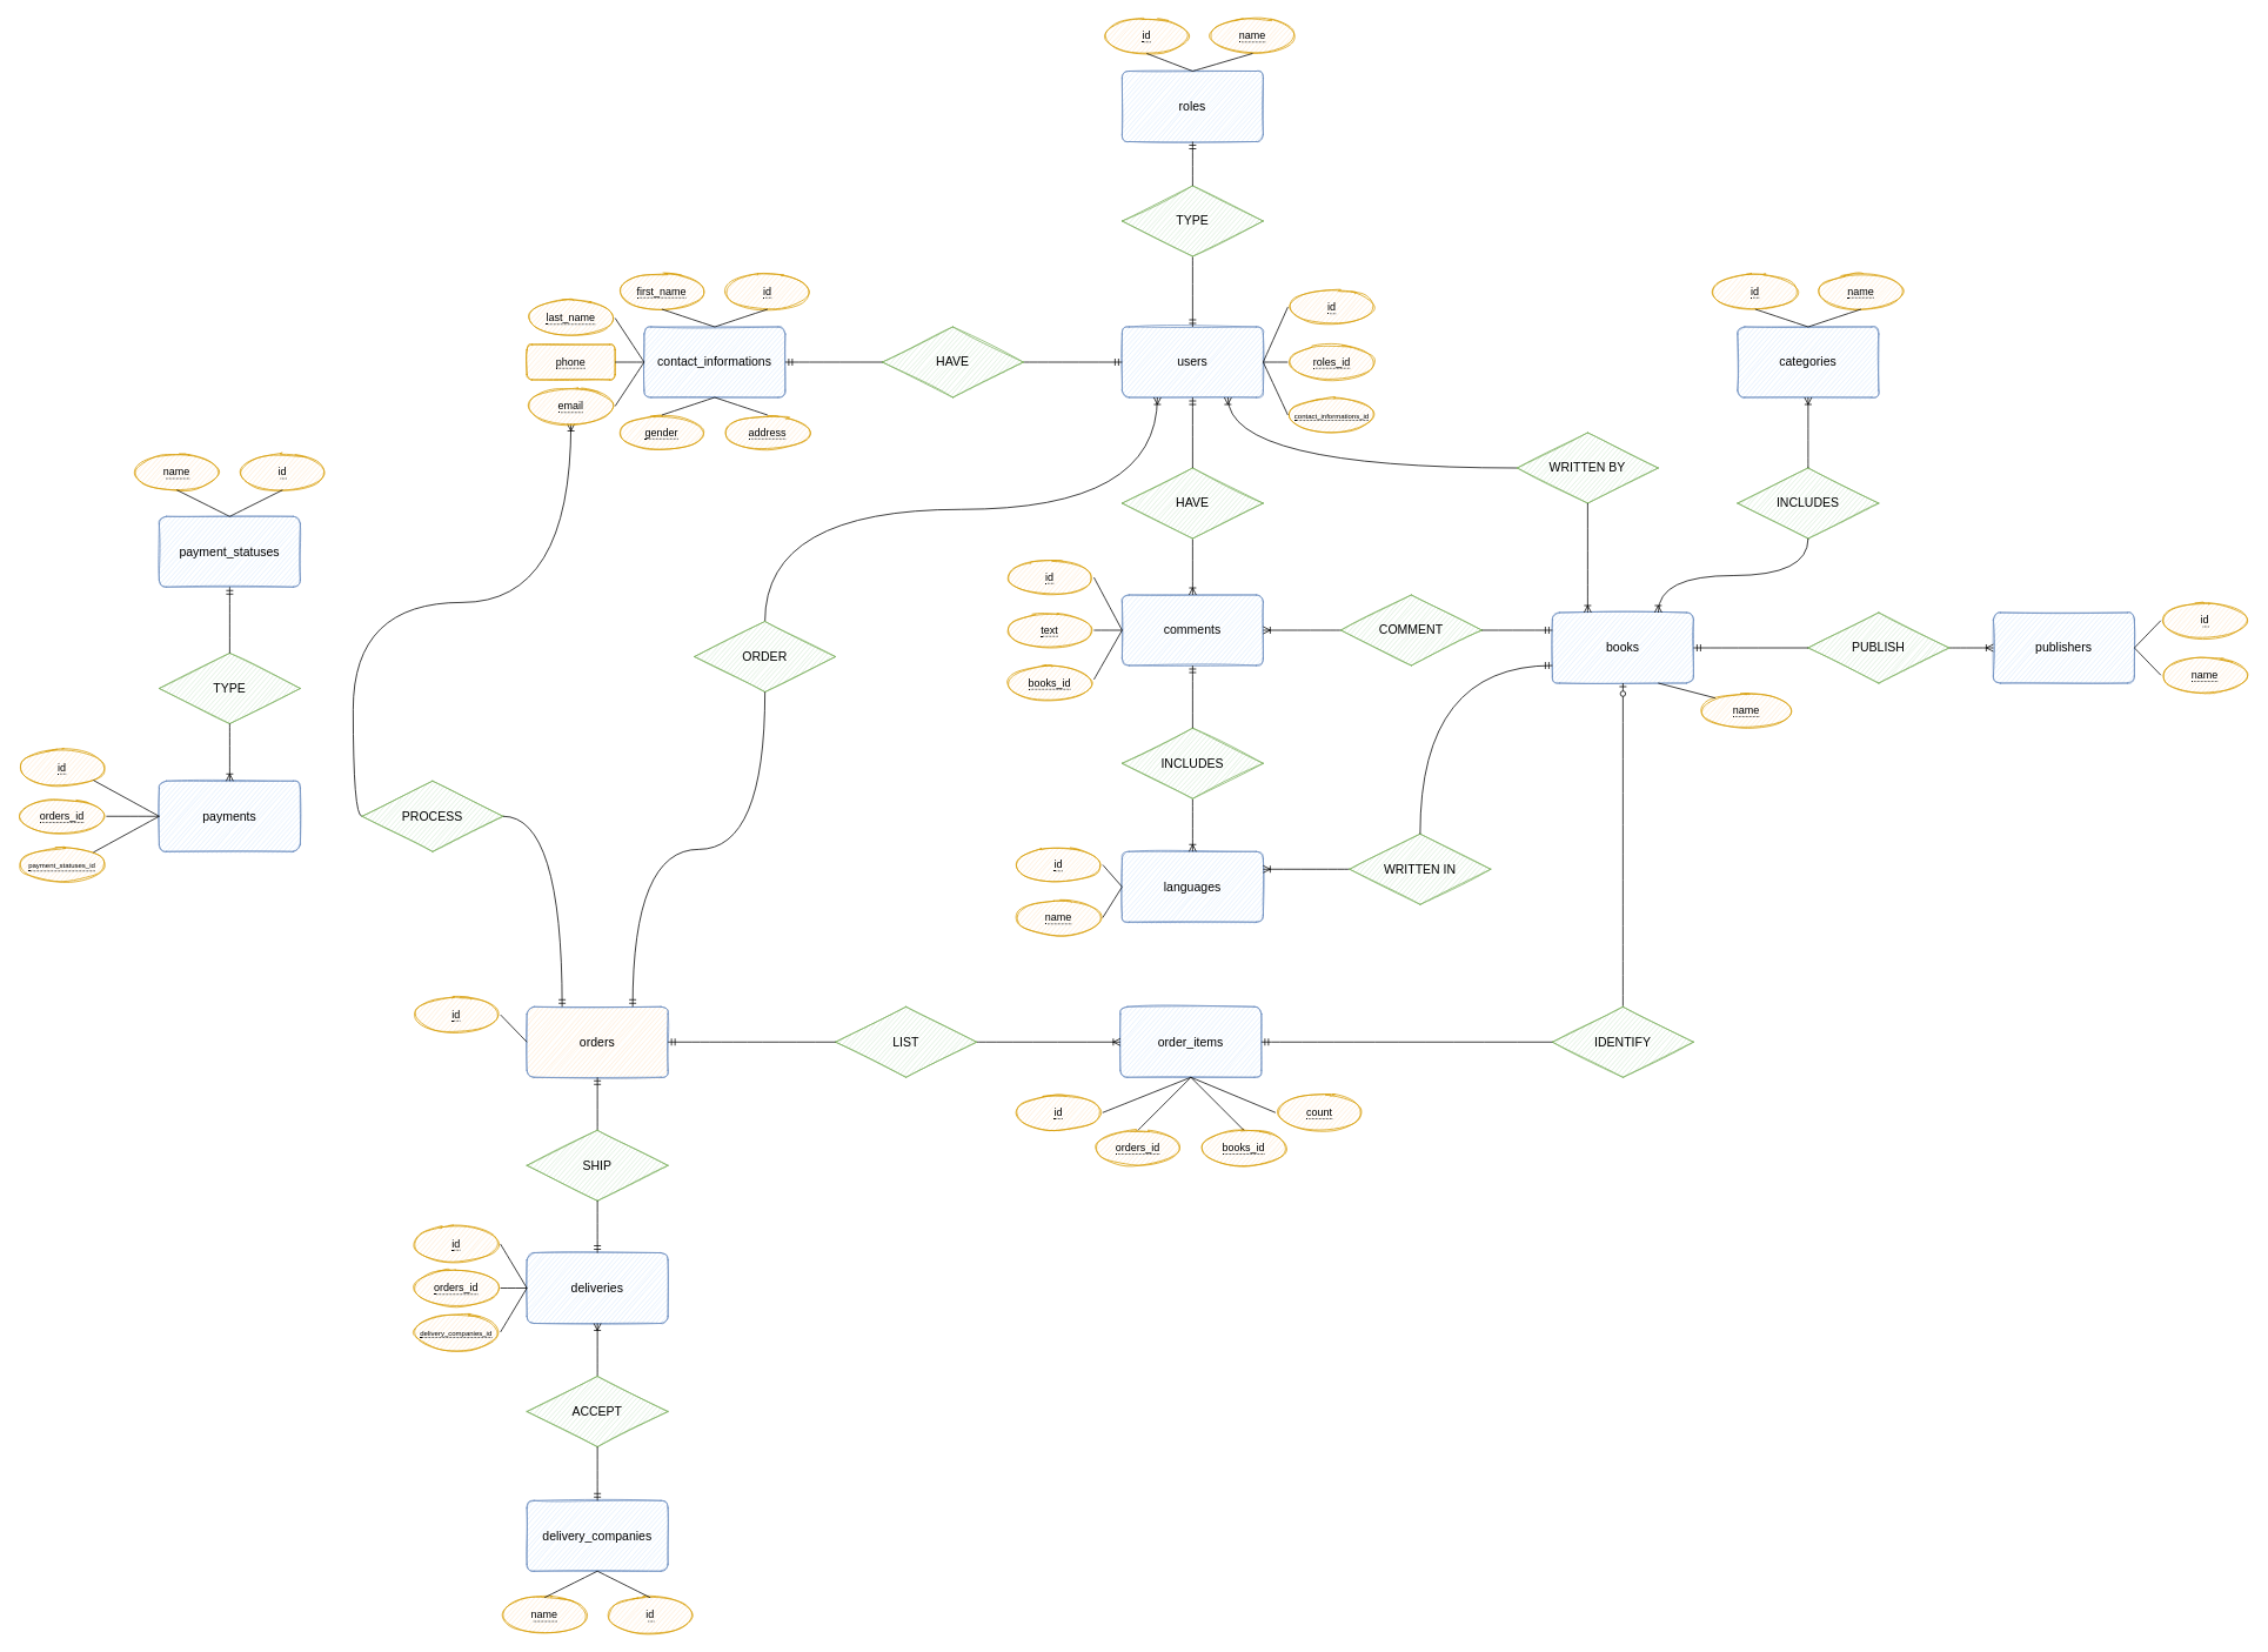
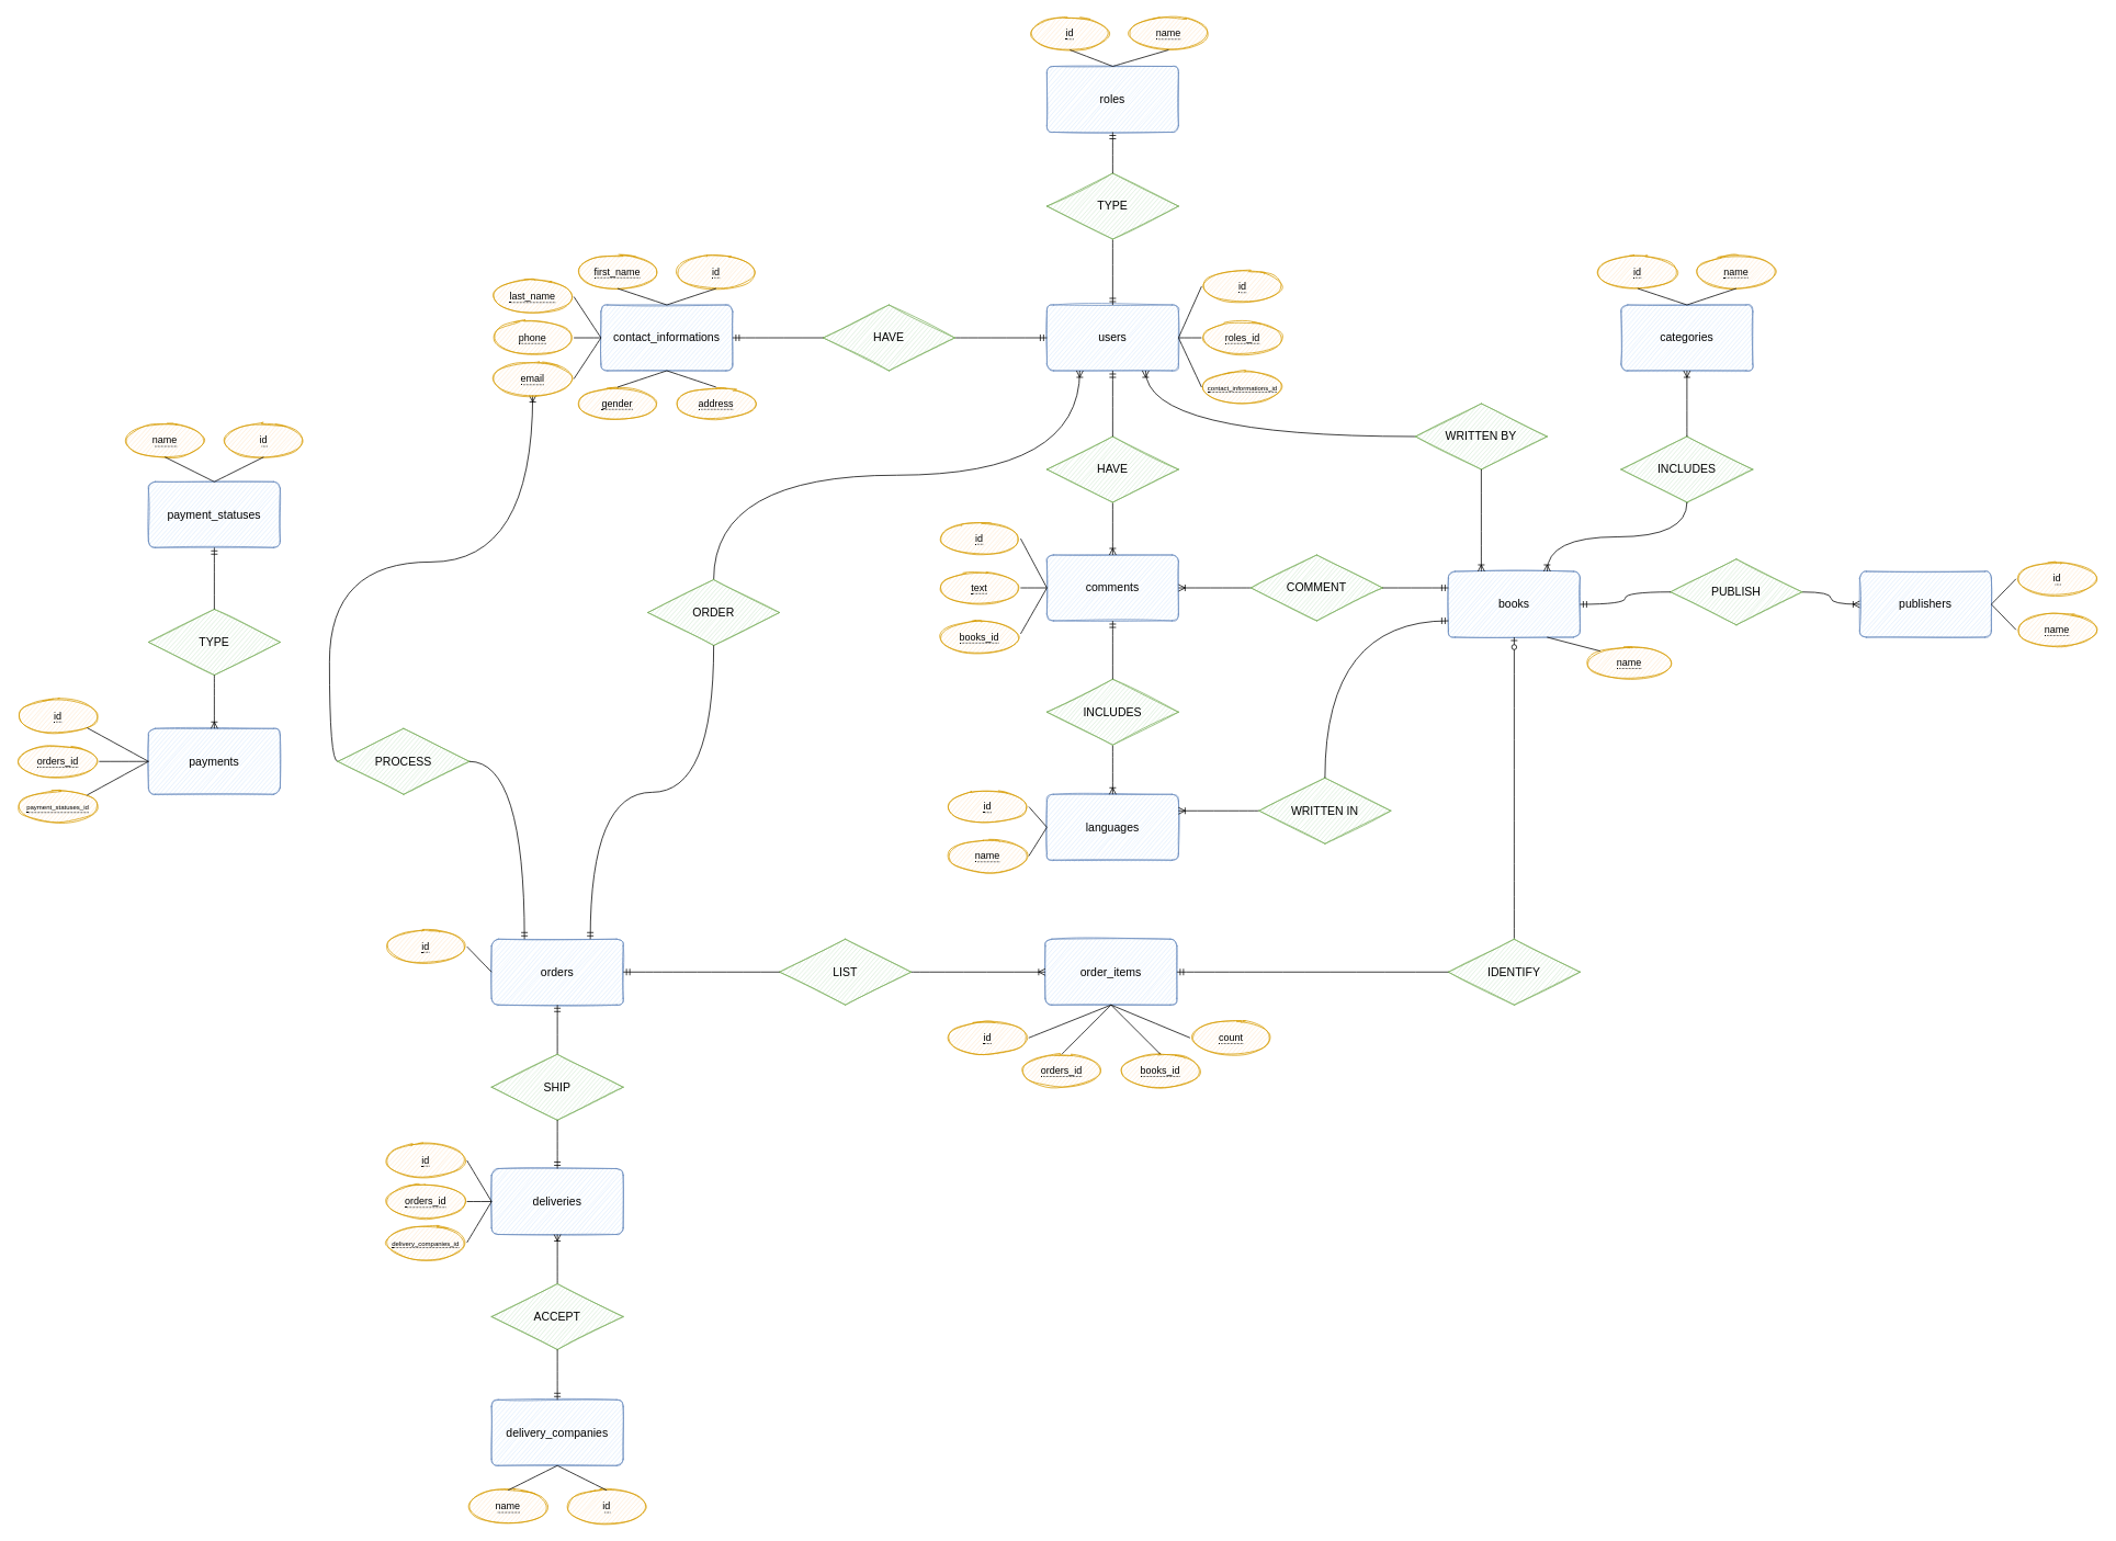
- <mxCell id="54" value="&lt;span style=&quot;border-bottom: 1px dotted&quot;&gt;phone&lt;/span&gt;" style="whiteSpace=wrap;html=1;align=center;sketch=1;fillColor=#ffe6cc;strokeColor=#d79b00;rounded=1;" parent="1" vertex="1"><mxGeometry x="597" y="390" width="100" height="40" as="geometry" /></mxCell>
+ <mxCell id="54" value="&lt;span style=&quot;border-bottom: 1px dotted&quot;&gt;phone&lt;/span&gt;" style="ellipse;whiteSpace=wrap;html=1;align=center;sketch=1;fillColor=#ffe6cc;strokeColor=#d79b00;" parent="1" vertex="1"><mxGeometry x="597" y="390" width="100" height="40" as="geometry" /></mxCell>
- <mxCell id="98" value="&lt;font style=&quot;font-size: 14px&quot;&gt;PUBLISH&lt;/font&gt;" style="shape=rhombus;perimeter=rhombusPerimeter;whiteSpace=wrap;html=1;align=center;sketch=1;fillColor=#d5e8d4;strokeColor=#82b366;" parent="1" vertex="1"><mxGeometry x="2050" y="694" width="160" height="80" as="geometry" /></mxCell>
+ <mxCell id="98" value="&lt;font style=&quot;font-size: 14px&quot;&gt;PUBLISH&lt;/font&gt;" style="shape=rhombus;perimeter=rhombusPerimeter;whiteSpace=wrap;html=1;align=center;sketch=1;fillColor=#d5e8d4;strokeColor=#82b366;" parent="1" vertex="1"><mxGeometry x="2030" y="679" width="160" height="80" as="geometry" /></mxCell>
- <mxCell id="12" value="&lt;font style=&quot;font-size: 14px&quot;&gt;orders&lt;/font&gt;" style="rounded=1;arcSize=10;whiteSpace=wrap;html=1;align=center;sketch=1;fillColor=#ffe6cc;strokeColor=#6c8ebf;" parent="1" vertex="1"><mxGeometry x="597" y="1141" width="160" height="80" as="geometry" /></mxCell>
+ <mxCell id="12" value="&lt;font style=&quot;font-size: 14px&quot;&gt;orders&lt;/font&gt;" style="rounded=1;arcSize=10;whiteSpace=wrap;html=1;align=center;sketch=1;fillColor=#dae8fc;strokeColor=#6c8ebf;" parent="1" vertex="1"><mxGeometry x="597" y="1141" width="160" height="80" as="geometry" /></mxCell>
